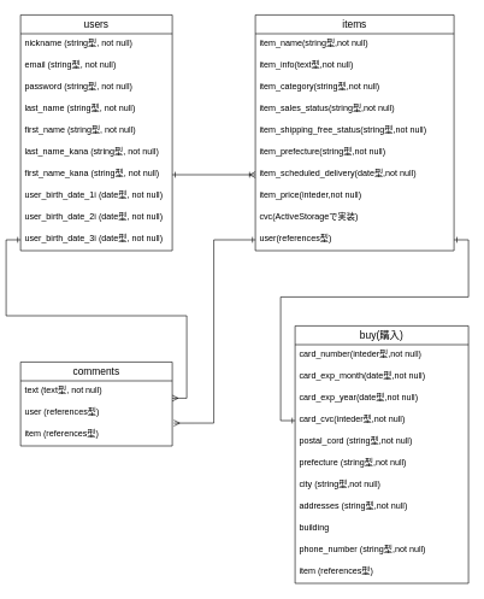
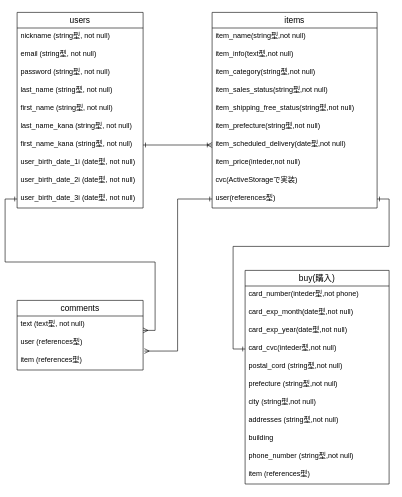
- <mxCell id="18" value="card_number(inteder型,not null)" style="text;strokeColor=none;fillColor=none;spacingLeft=4;spacingRight=4;overflow=hidden;rotatable=0;points=[[0,0.5],[1,0.5]];portConstraint=eastwest;fontSize=12;" vertex="1" parent="17"><mxGeometry y="26" width="240" height="30" as="geometry" /></mxCell>
+ <mxCell id="18" value="card_number(inteder型,not phone)" style="text;strokeColor=none;fillColor=none;spacingLeft=4;spacingRight=4;overflow=hidden;rotatable=0;points=[[0,0.5],[1,0.5]];portConstraint=eastwest;fontSize=12;" vertex="1" parent="17"><mxGeometry y="26" width="240" height="30" as="geometry" /></mxCell>
